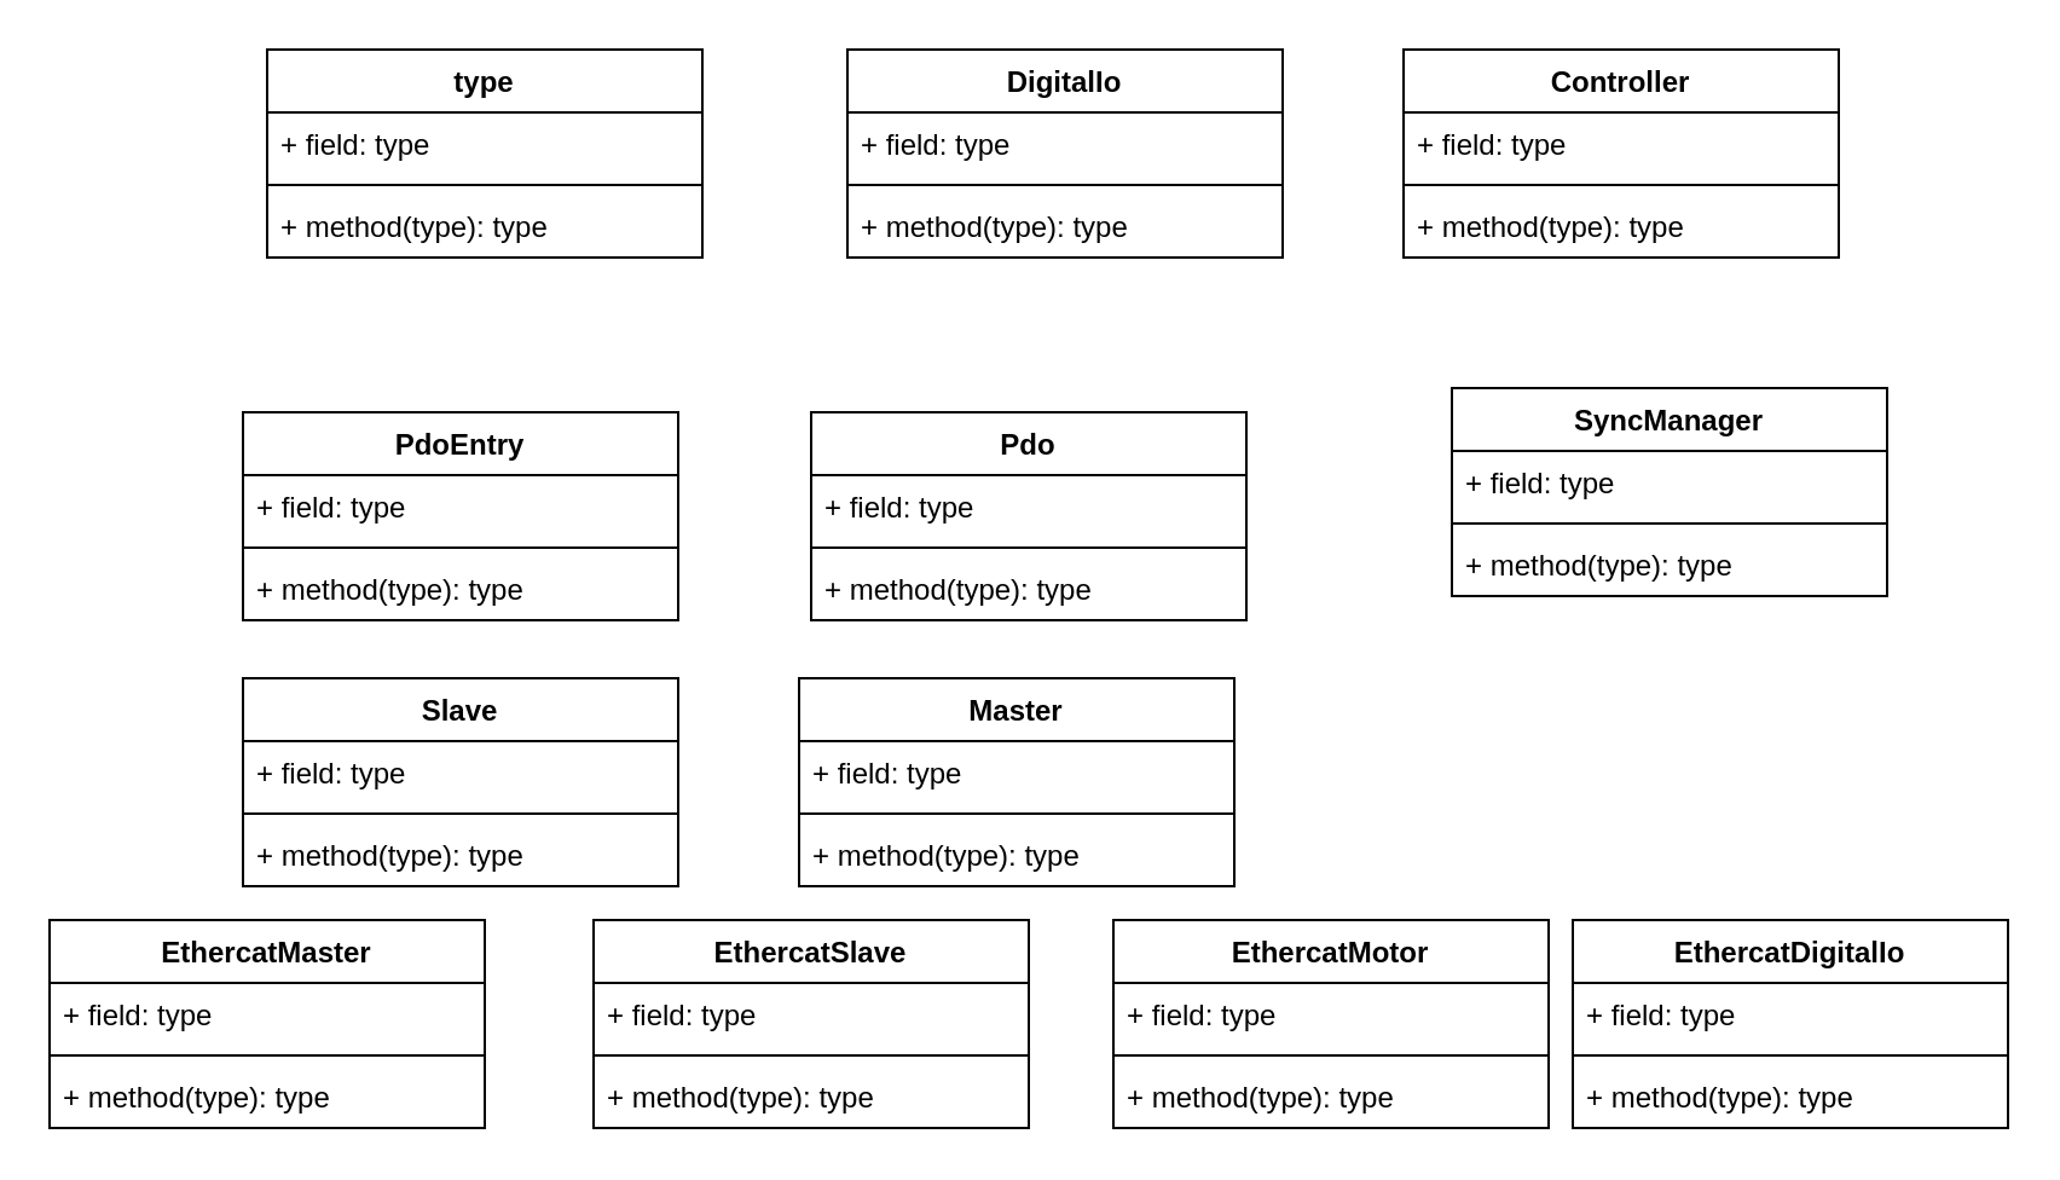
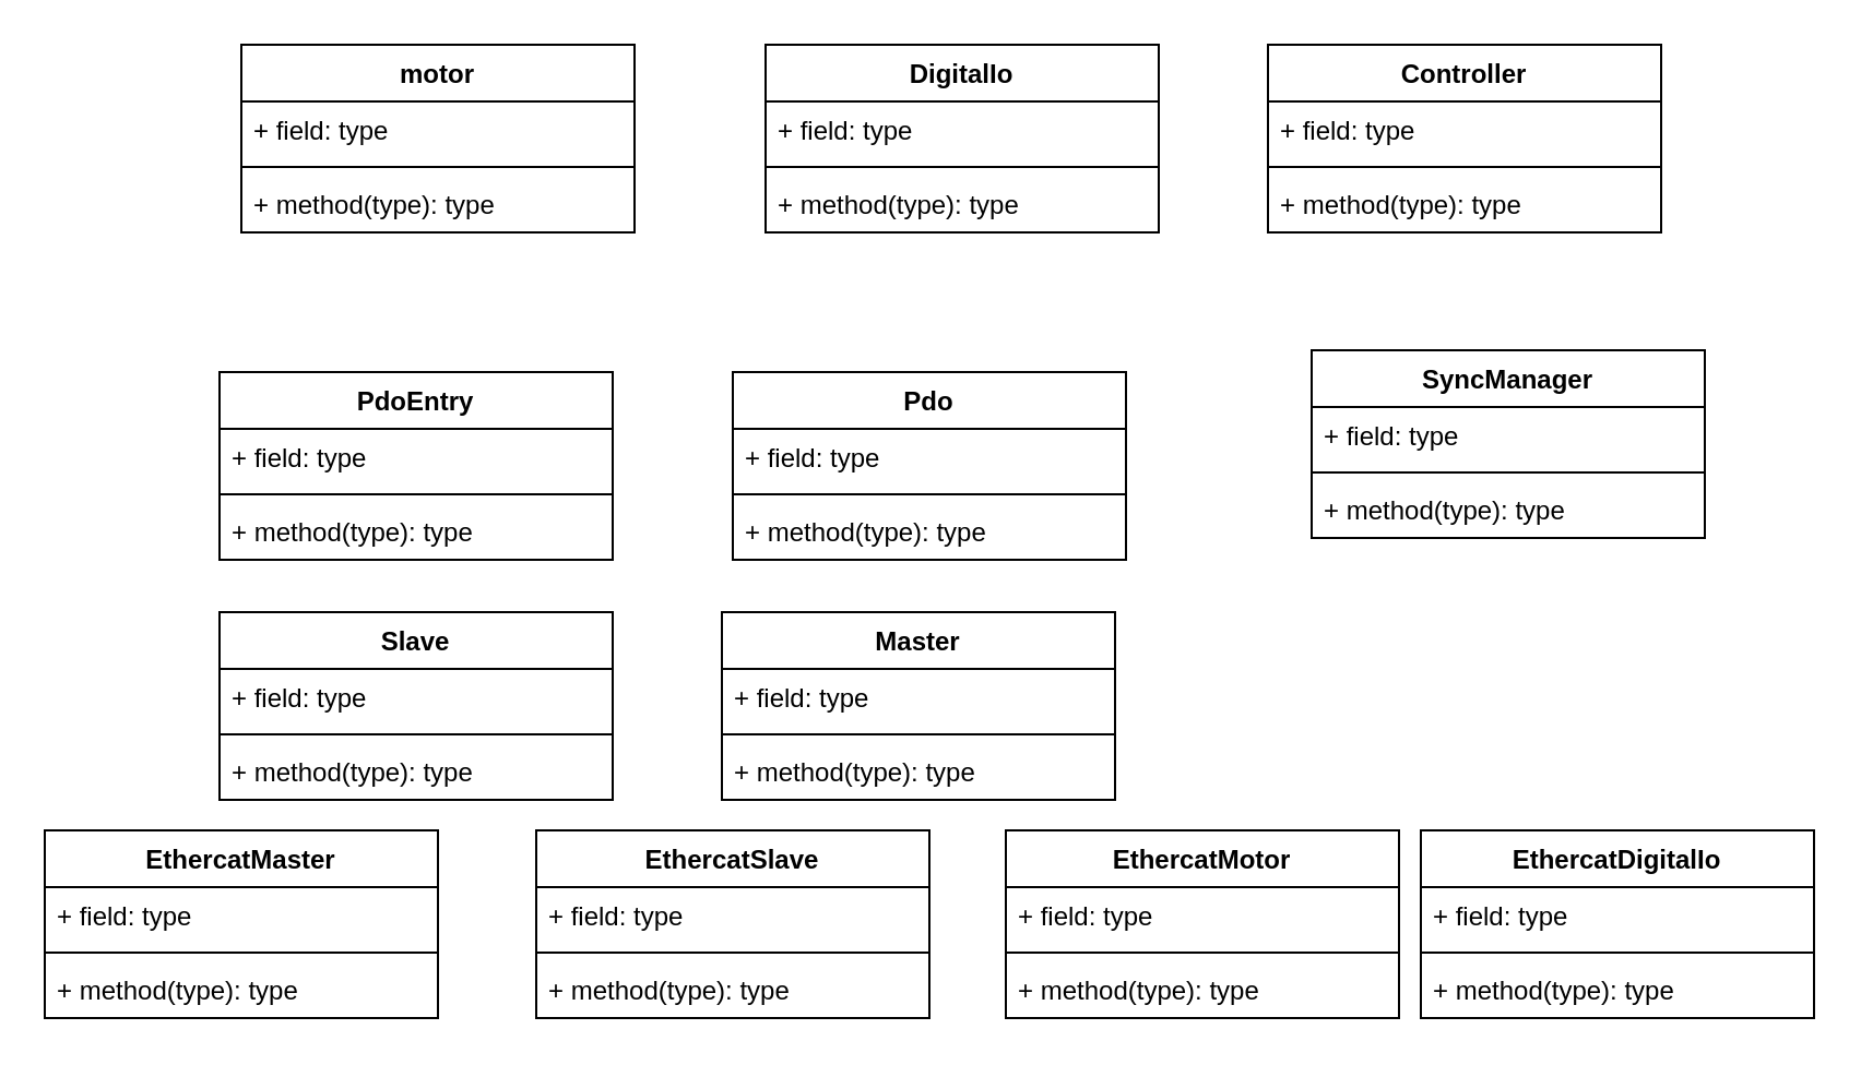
- <mxCell id="2" value="type" style="swimlane;fontStyle=1;align=center;verticalAlign=top;childLayout=stackLayout;horizontal=1;startSize=26;horizontalStack=0;resizeParent=1;resizeParentMax=0;resizeLast=0;collapsible=1;marginBottom=0;" vertex="1" parent="1"><mxGeometry x="110" y="20" width="180" height="86" as="geometry" /></mxCell>
+ <mxCell id="2" value="motor" style="swimlane;fontStyle=1;align=center;verticalAlign=top;childLayout=stackLayout;horizontal=1;startSize=26;horizontalStack=0;resizeParent=1;resizeParentMax=0;resizeLast=0;collapsible=1;marginBottom=0;" vertex="1" parent="1"><mxGeometry x="110" y="20" width="180" height="86" as="geometry" /></mxCell>
